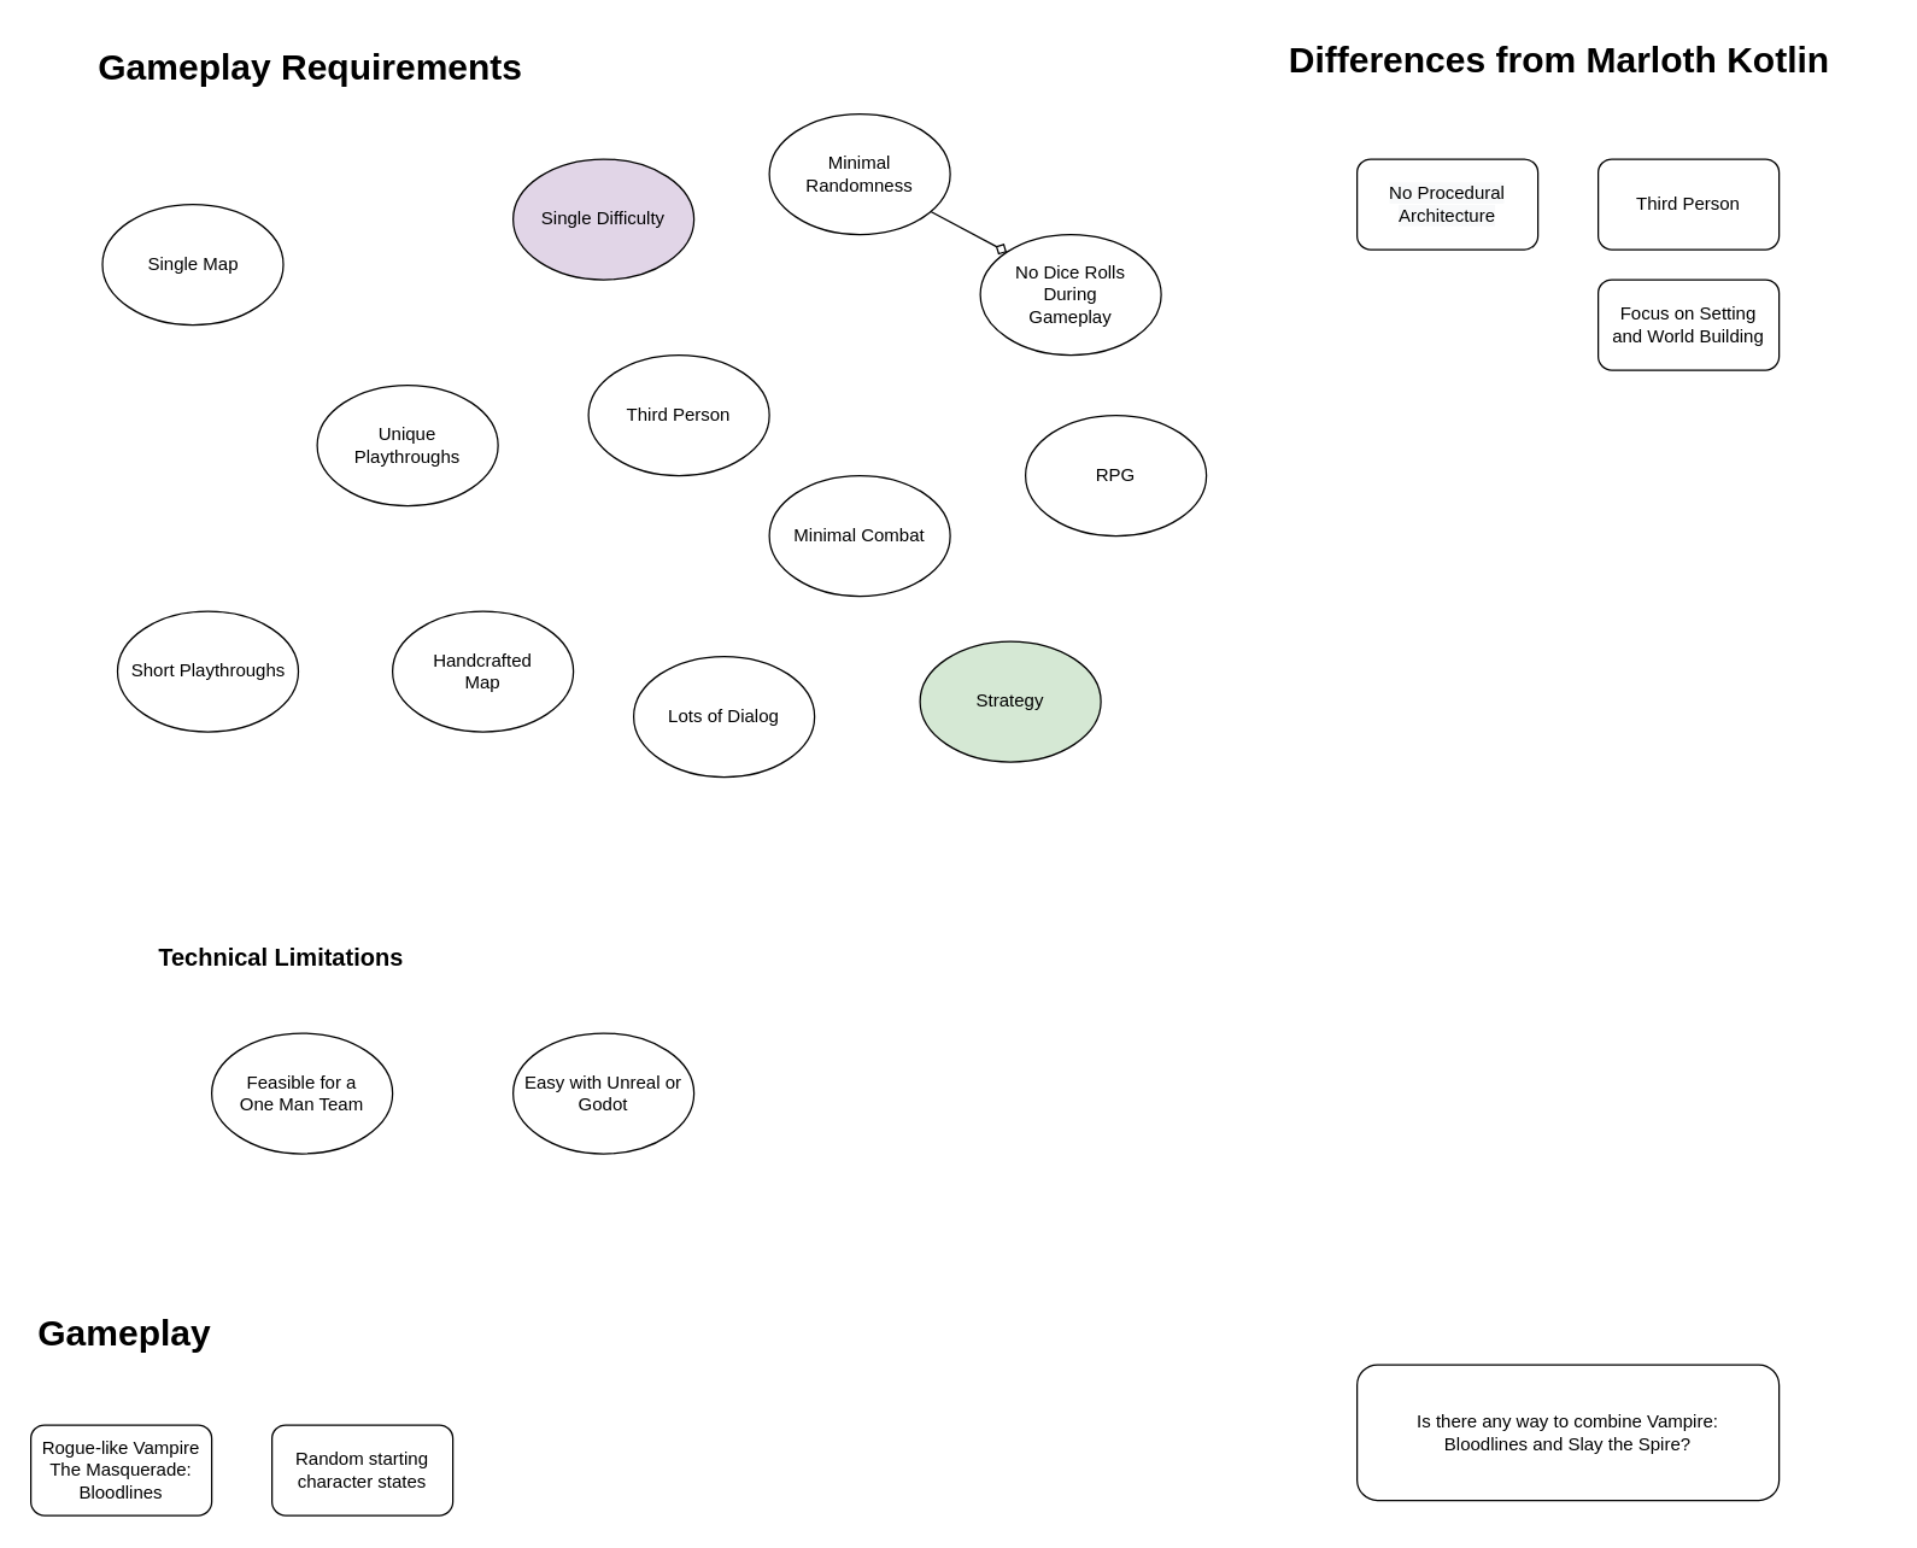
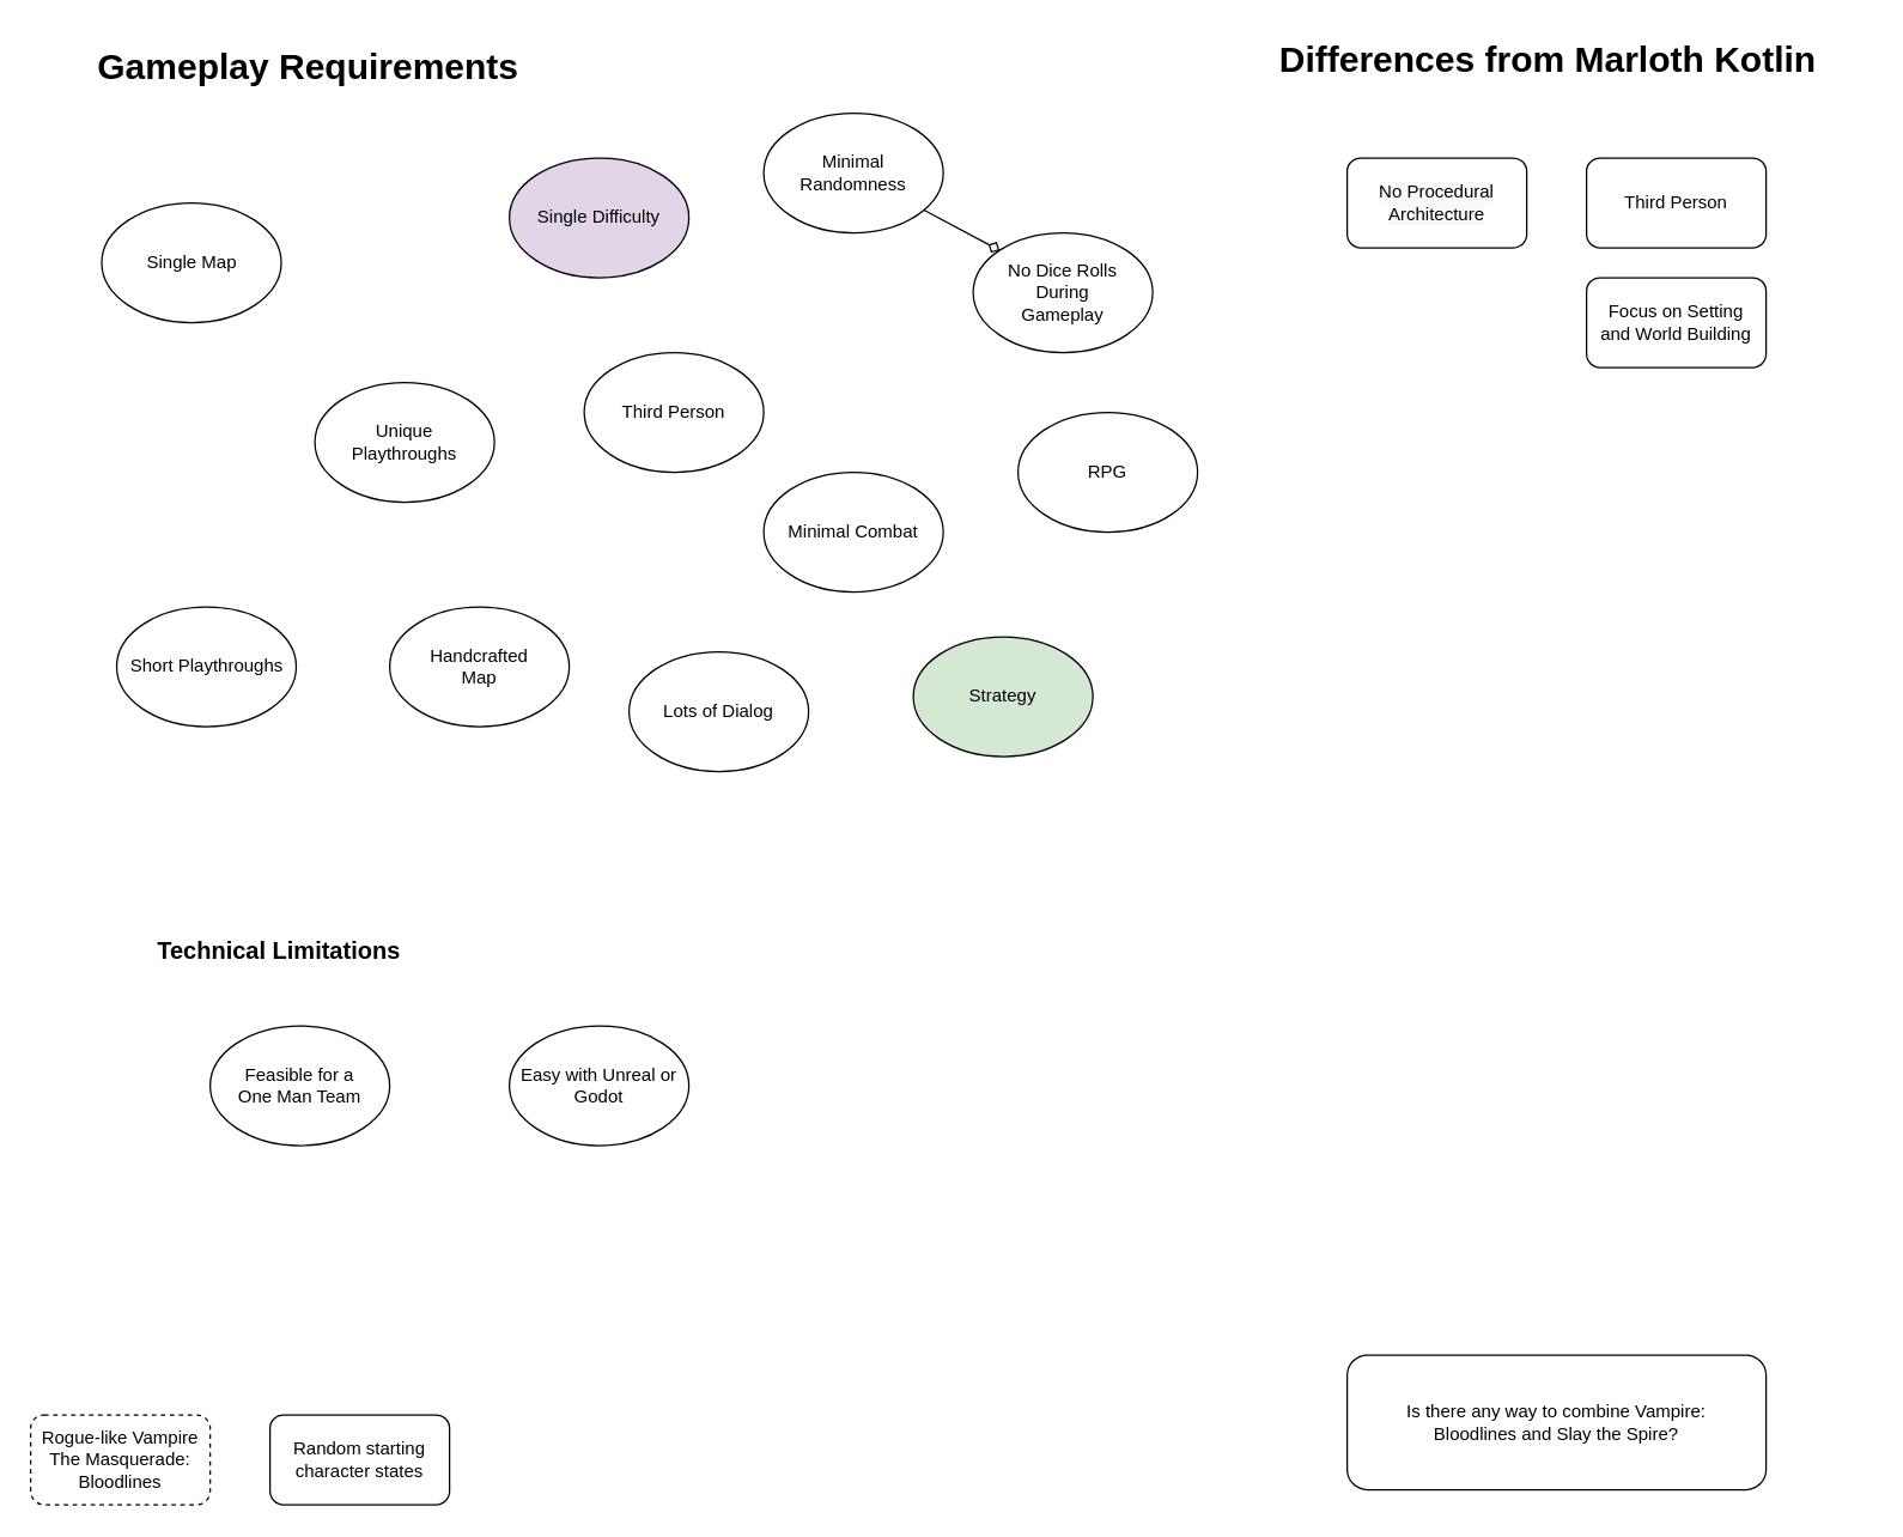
- <mxCell id="19" value="&lt;h1&gt;Gameplay&lt;/h1&gt;" style="text;html=1;strokeColor=none;fillColor=none;spacing=5;spacingTop=-20;whiteSpace=wrap;overflow=hidden;rounded=0;shadow=0;glass=0;labelBorderColor=none;sketch=0;fontSize=12;" parent="1" vertex="1"><mxGeometry x="20" y="865" width="200" height="40" as="geometry" /></mxCell>
- <mxCell id="20" value="Rogue-like Vampire The Masquerade: Bloodlines" style="rounded=1;whiteSpace=wrap;html=1;" parent="1" vertex="1"><mxGeometry x="20" y="945" width="120" height="60" as="geometry" /></mxCell>
+ <mxCell id="20" value="Rogue-like Vampire The Masquerade: Bloodlines" style="rounded=1;whiteSpace=wrap;html=1;dashed=1;" parent="1" vertex="1"><mxGeometry x="20" y="945" width="120" height="60" as="geometry" /></mxCell>
